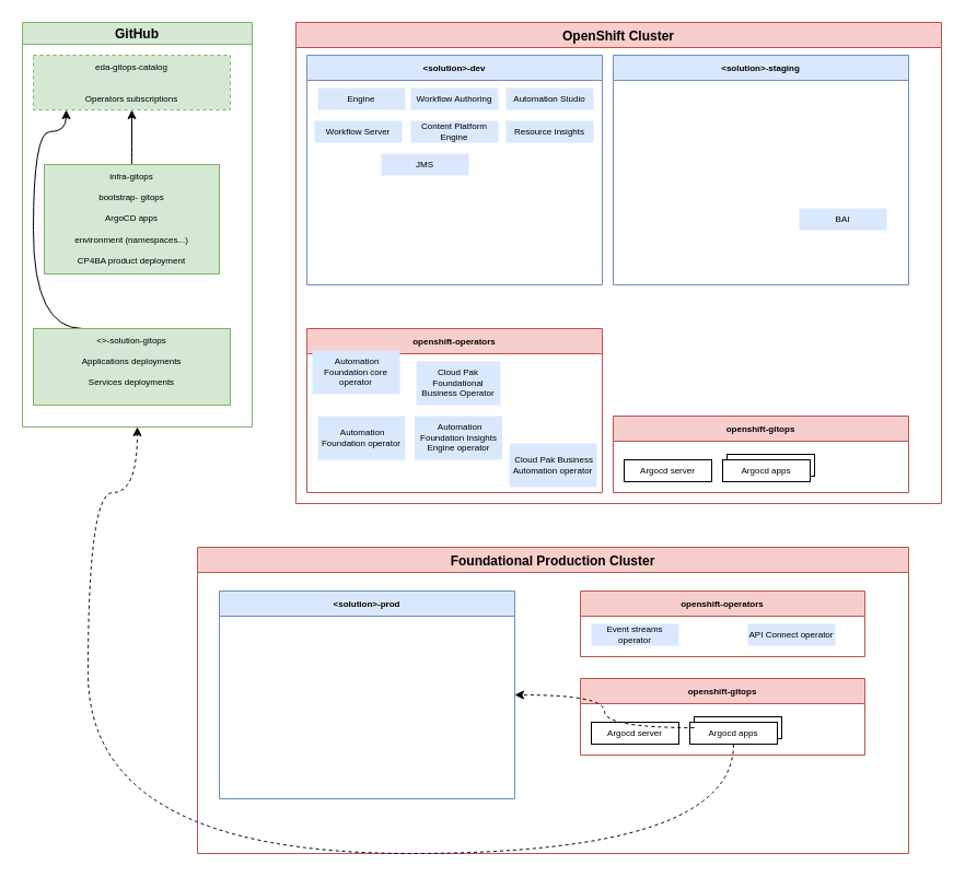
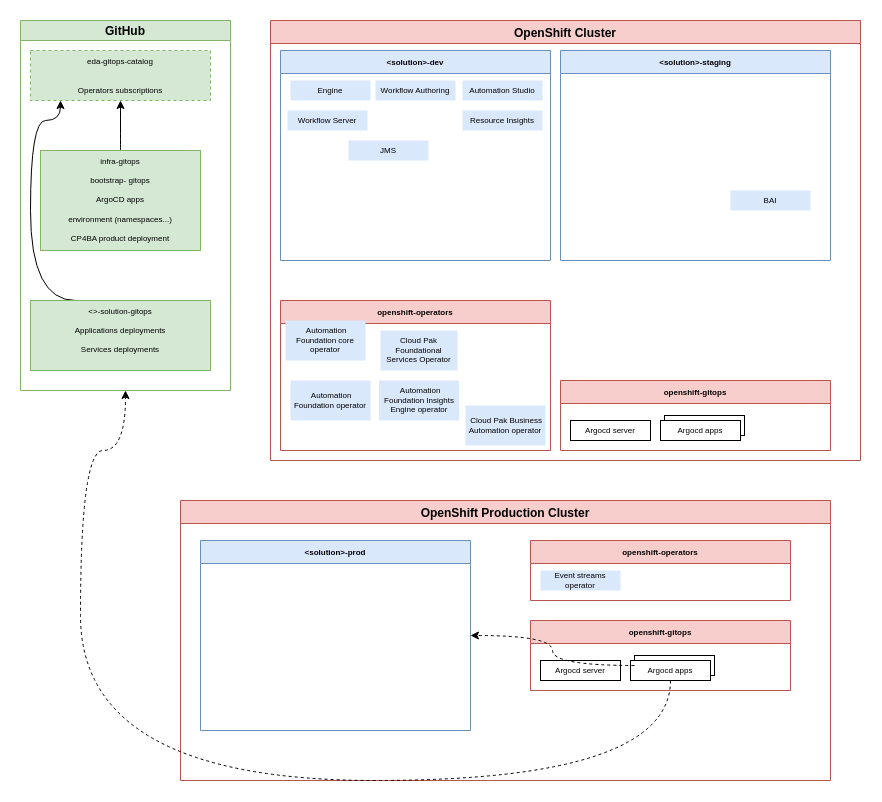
- <mxCell id="14" value="Content Platform Engine" style="rounded=0;whiteSpace=wrap;html=1;fontSize=8;strokeColor=none;fillColor=#dae8fc;" vertex="1" parent="9"><mxGeometry x="95" y="60" width="80" height="20" as="geometry" /></mxCell>
- <mxCell id="21" value="Cloud Pak Foundational Business Operator" style="rounded=0;whiteSpace=wrap;html=1;fontSize=8;strokeColor=none;fillColor=#dae8fc;" parent="19" vertex="1"><mxGeometry x="100" y="30" width="77" height="40" as="geometry" /></mxCell>
+ <mxCell id="21" value="Cloud Pak Foundational Services Operator" style="rounded=0;whiteSpace=wrap;html=1;fontSize=8;strokeColor=none;fillColor=#dae8fc;" parent="19" vertex="1"><mxGeometry x="100" y="30" width="77" height="40" as="geometry" /></mxCell>
- <mxCell id="29" value="Foundational Production Cluster" style="swimlane;fillColor=#f8cecc;strokeColor=#b85450;" parent="1" vertex="1"><mxGeometry x="180" y="500" width="650" height="280" as="geometry" /></mxCell>
+ <mxCell id="29" value="OpenShift Production Cluster" style="swimlane;fillColor=#f8cecc;strokeColor=#b85450;" parent="1" vertex="1"><mxGeometry x="180" y="500" width="650" height="280" as="geometry" /></mxCell>
- <mxCell id="33" value="API Connect operator" style="rounded=0;whiteSpace=wrap;html=1;fontSize=8;strokeColor=none;fillColor=#dae8fc;" parent="31" vertex="1"><mxGeometry x="153" y="30" width="80" height="20" as="geometry" /></mxCell>
